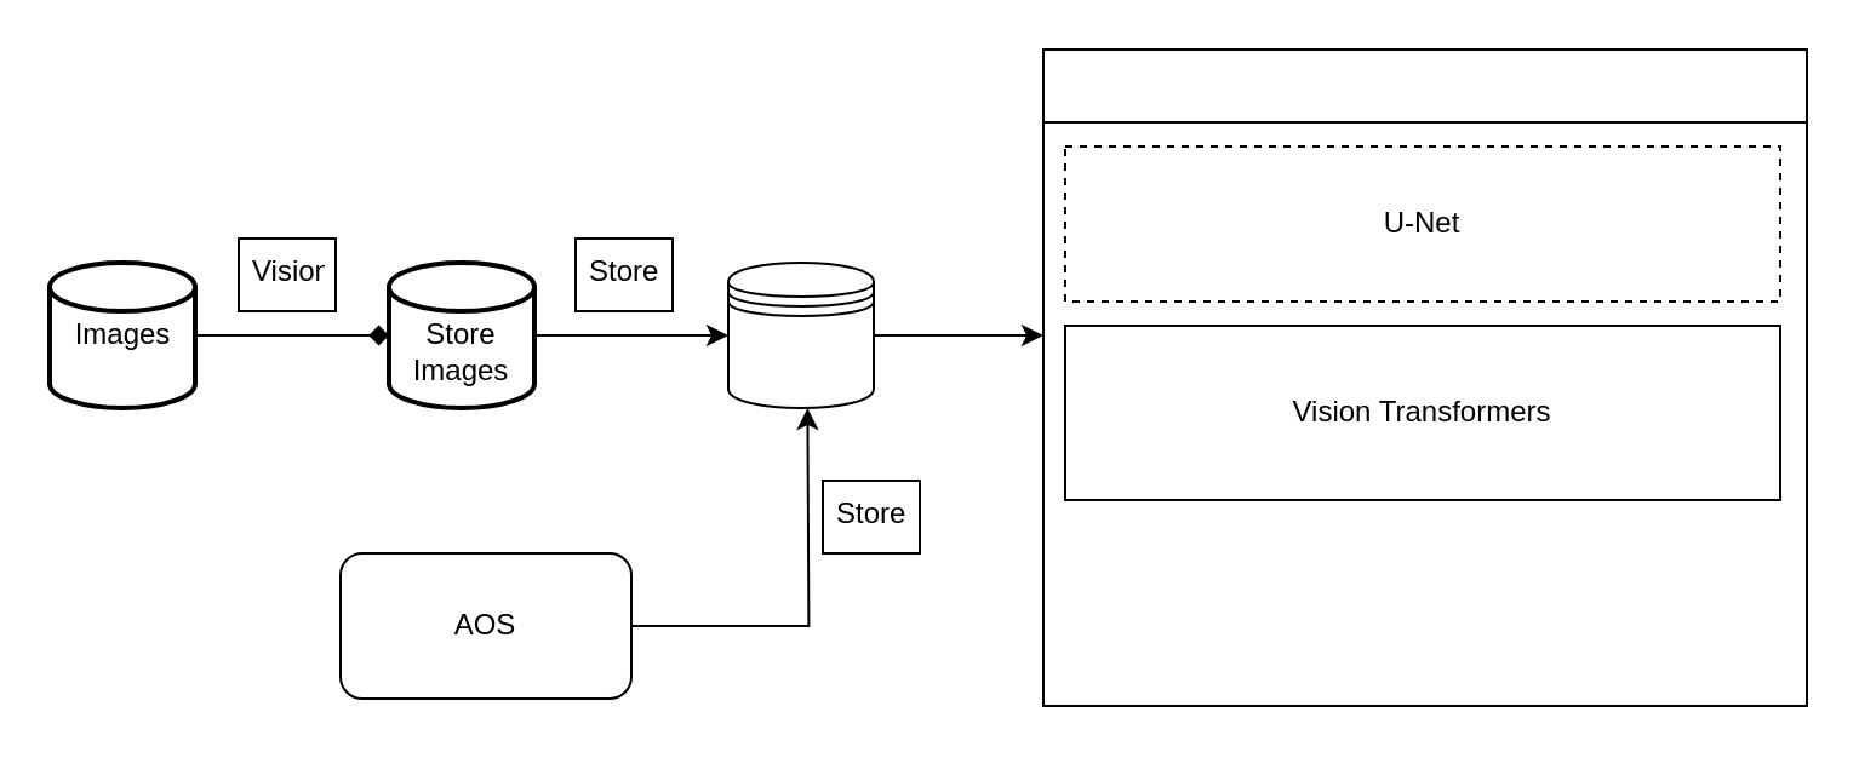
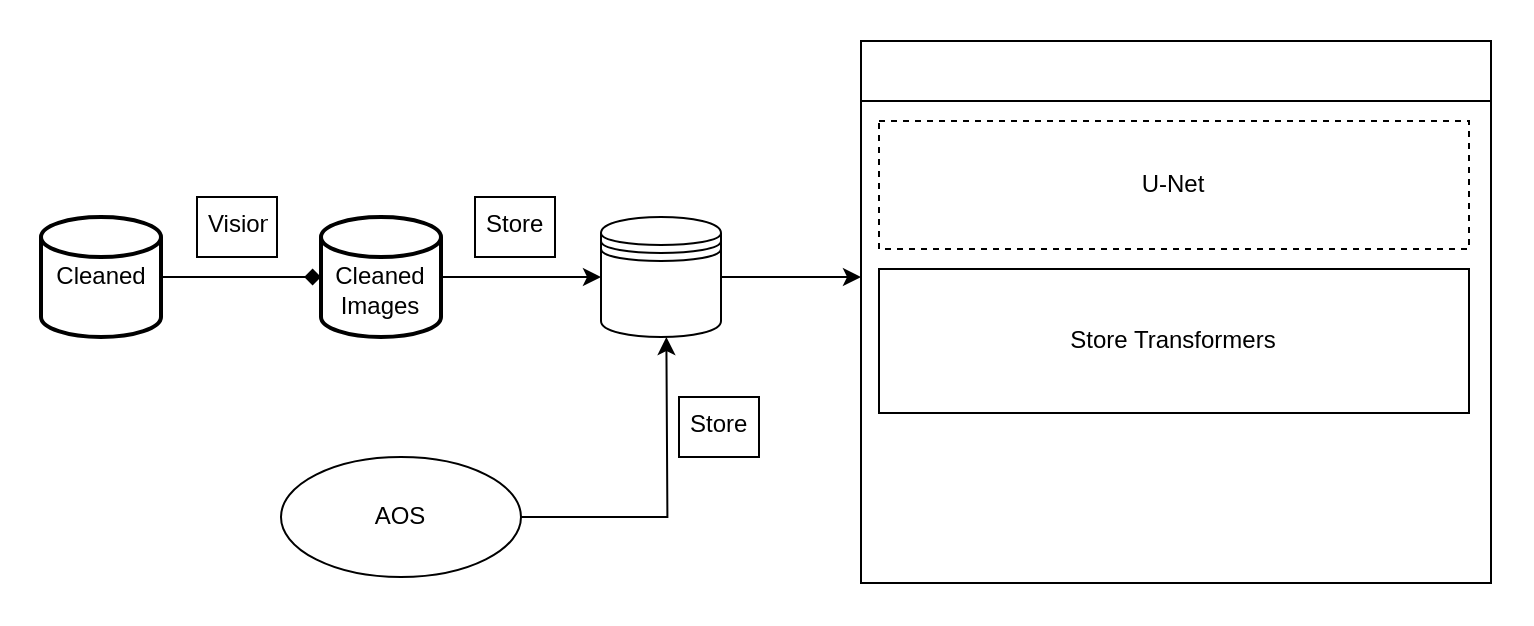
- <mxCell id="3" value="Images" style="strokeWidth=2;html=1;shape=mxgraph.flowchart.database;labelBackgroundColor=none;strokeColor=#000000;fontColor=#000000;labelBorderColor=none;gradientColor=default;fillColor=none;" parent="1" vertex="1"><mxGeometry x="20" y="108" width="60" height="60" as="geometry" /></mxCell>
+ <mxCell id="3" value="Cleaned" style="strokeWidth=2;html=1;shape=mxgraph.flowchart.database;labelBackgroundColor=none;strokeColor=#000000;fontColor=#000000;labelBorderColor=none;gradientColor=default;fillColor=none;" parent="1" vertex="1"><mxGeometry x="20" y="108" width="60" height="60" as="geometry" /></mxCell>
- <mxCell id="5" value="&lt;br&gt;Store Images" style="strokeWidth=2;html=1;shape=mxgraph.flowchart.database;whiteSpace=wrap;labelBackgroundColor=none;strokeColor=#000000;fillColor=none;fontColor=#000000;" parent="1" vertex="1"><mxGeometry x="160" y="108" width="60" height="60" as="geometry" /></mxCell>
+ <mxCell id="5" value="&lt;br&gt;Cleaned Images" style="strokeWidth=2;html=1;shape=mxgraph.flowchart.database;whiteSpace=wrap;labelBackgroundColor=none;strokeColor=#000000;fillColor=none;fontColor=#000000;" parent="1" vertex="1"><mxGeometry x="160" y="108" width="60" height="60" as="geometry" /></mxCell>
- <mxCell id="18" value="Vision Transformers" style="rounded=0;whiteSpace=wrap;html=1;" vertex="1" parent="1"><mxGeometry x="439" y="134" width="295" height="72" as="geometry" /></mxCell>
+ <mxCell id="18" value="Store Transformers" style="rounded=0;whiteSpace=wrap;html=1;" vertex="1" parent="1"><mxGeometry x="439" y="134" width="295" height="72" as="geometry" /></mxCell>
- <mxCell id="8" value="AOS" style="rounded=1;whiteSpace=wrap;html=1;labelBackgroundColor=none;strokeColor=#000000;fillColor=none;fontColor=#000000;" parent="1" vertex="1"><mxGeometry x="140" y="228" width="120" height="60" as="geometry" /></mxCell>
+ <mxCell id="8" value="AOS" style="ellipse;whiteSpace=wrap;html=1;labelBackgroundColor=none;strokeColor=#000000;fillColor=none;fontColor=#000000;" parent="1" vertex="1"><mxGeometry x="140" y="228" width="120" height="60" as="geometry" /></mxCell>
